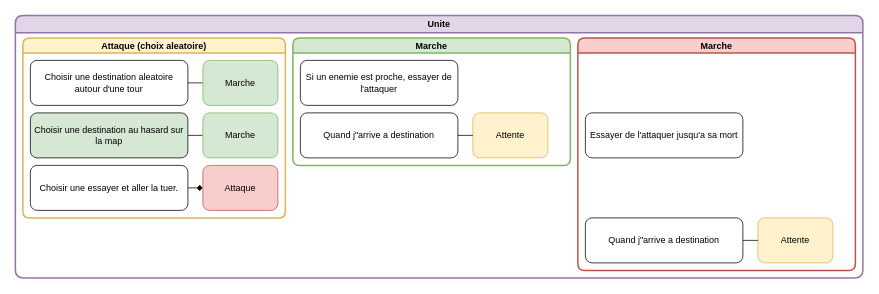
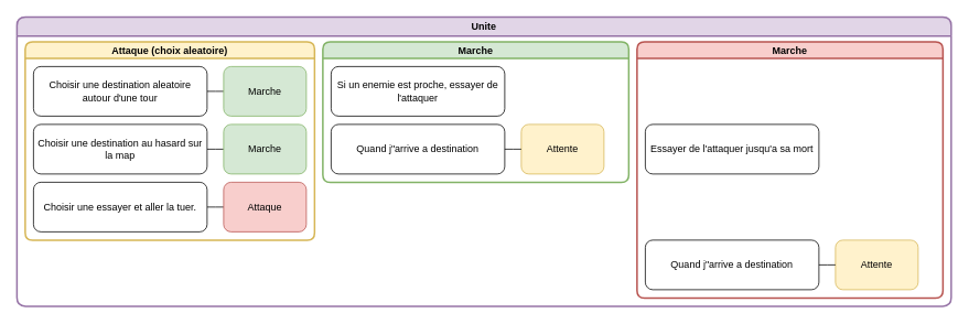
- <mxCell id="13" value="Choisir une destination au hasard sur la map" style="whiteSpace=wrap;html=1;align=center;treeFolding=1;treeMoving=1;newEdgeStyle={&quot;edgeStyle&quot;:&quot;elbowEdgeStyle&quot;,&quot;startArrow&quot;:&quot;none&quot;,&quot;endArrow&quot;:&quot;none&quot;};rounded=1;glass=0;fillColor=#d5e8d4;" parent="8" vertex="1"><mxGeometry x="10" y="100" width="210" height="60" as="geometry" /></mxCell>
+ <mxCell id="13" value="Choisir une destination au hasard sur la map" style="whiteSpace=wrap;html=1;align=center;treeFolding=1;treeMoving=1;newEdgeStyle={&quot;edgeStyle&quot;:&quot;elbowEdgeStyle&quot;,&quot;startArrow&quot;:&quot;none&quot;,&quot;endArrow&quot;:&quot;none&quot;};rounded=1;glass=0;" parent="8" vertex="1"><mxGeometry x="10" y="100" width="210" height="60" as="geometry" /></mxCell>
- <mxCell id="15" style="edgeStyle=elbowEdgeStyle;rounded=0;orthogonalLoop=1;jettySize=auto;html=1;startArrow=none;endArrow=diamond;" edge="1" parent="8" source="16" target="17"><mxGeometry relative="1" as="geometry" /></mxCell>
+ <mxCell id="15" style="edgeStyle=elbowEdgeStyle;rounded=0;orthogonalLoop=1;jettySize=auto;html=1;startArrow=none;endArrow=none;" edge="1" parent="8" source="16" target="17"><mxGeometry relative="1" as="geometry" /></mxCell>
